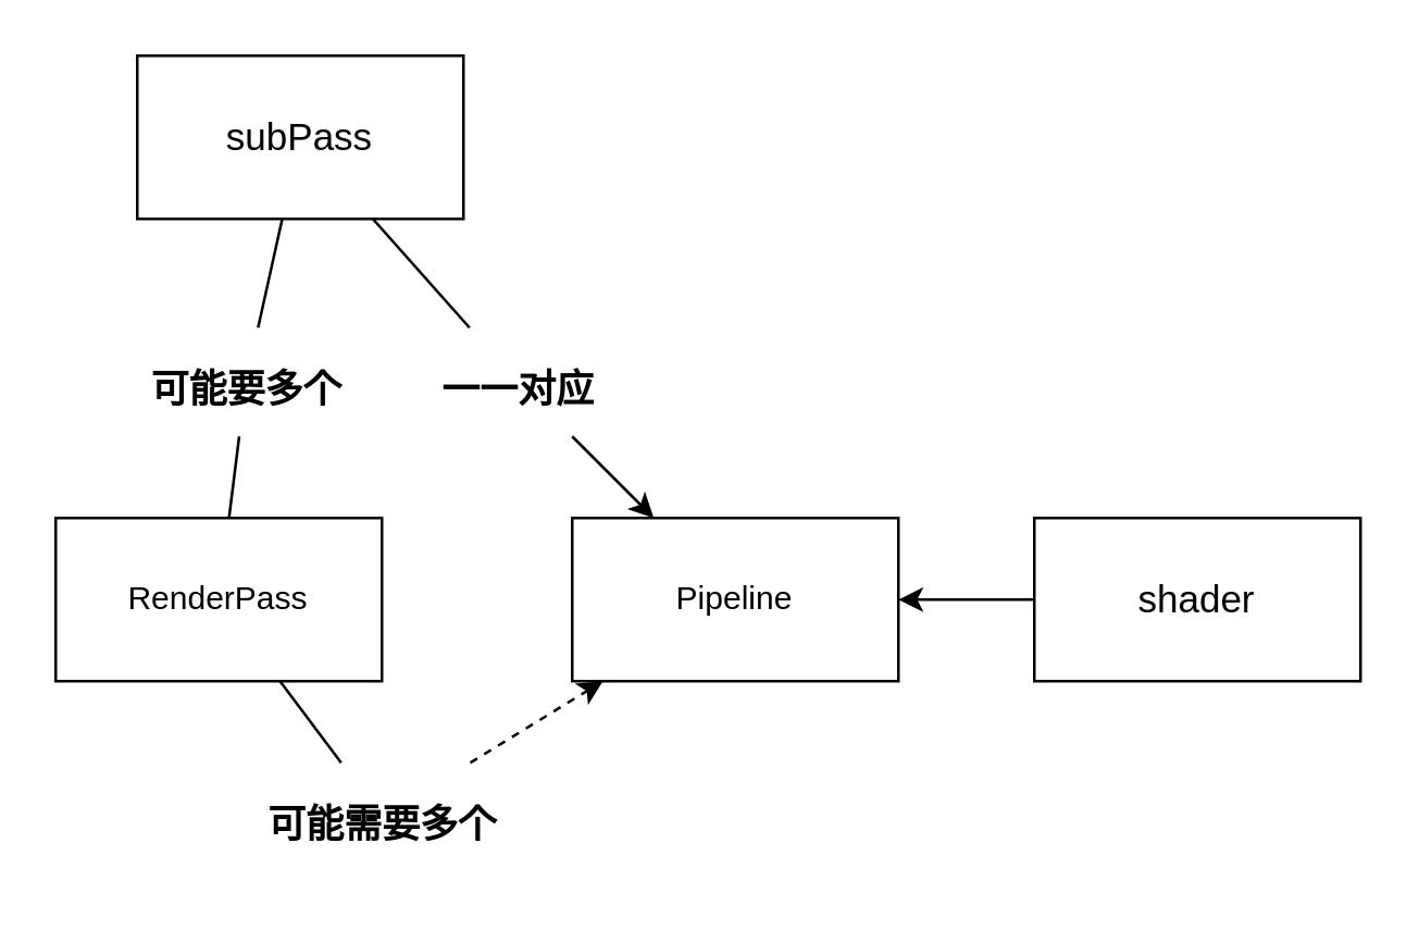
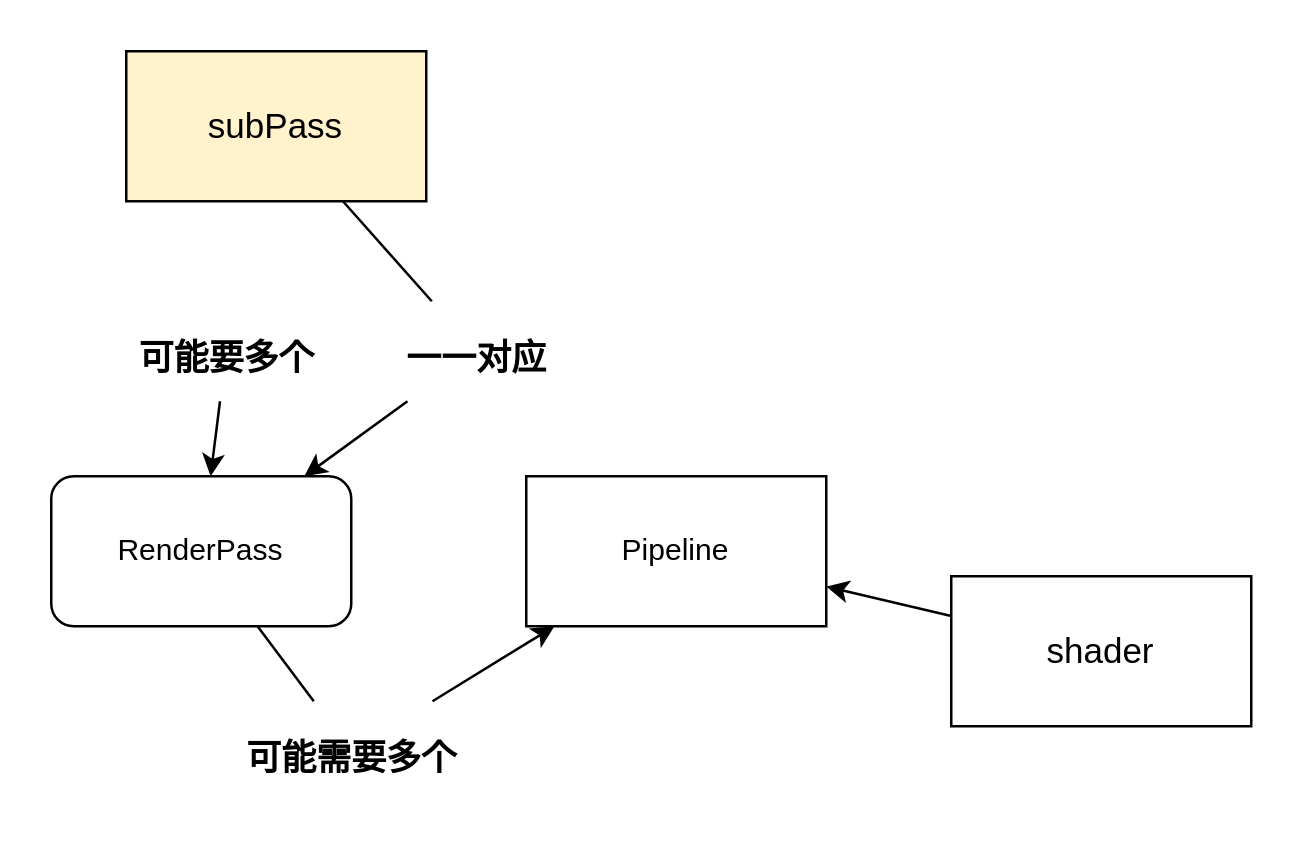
- <mxCell id="9" value="subPass" style="rounded=0;whiteSpace=wrap;html=1;fontSize=14;" parent="1" vertex="1"><mxGeometry x="50" y="20" width="120" height="60" as="geometry" /></mxCell>
+ <mxCell id="9" value="subPass" style="rounded=0;whiteSpace=wrap;html=1;fontSize=14;fillColor=#fff2cc;" parent="1" vertex="1"><mxGeometry x="50" y="20" width="120" height="60" as="geometry" /></mxCell>
- <mxCell id="10" value="" style="edgeStyle=none;html=1;fontSize=14;endArrow=none;" parent="1" source="9" target="11" edge="1"><mxGeometry relative="1" as="geometry"><mxPoint x="103.571" y="110" as="sourcePoint" /><mxPoint x="86.429" y="190" as="targetPoint" /></mxGeometry></mxCell>
- <mxCell id="8" style="edgeStyle=none;html=1;fontSize=14;startArrow=none;" parent="1" source="13" target="4" edge="1"><mxGeometry relative="1" as="geometry" /></mxCell>
+ <mxCell id="8" style="edgeStyle=none;html=1;fontSize=14;startArrow=none;" parent="1" source="13" target="3" edge="1"><mxGeometry relative="1" as="geometry" /></mxCell>
- <mxCell id="7" style="edgeStyle=none;html=1;fontSize=14;startArrow=none;endArrow=none;" parent="1" source="11" target="3" edge="1"><mxGeometry relative="1" as="geometry" /></mxCell>
+ <mxCell id="7" style="edgeStyle=none;html=1;fontSize=14;startArrow=none;" parent="1" source="11" target="3" edge="1"><mxGeometry relative="1" as="geometry" /></mxCell>
- <mxCell id="3" value="RenderPass" style="rounded=0;whiteSpace=wrap;html=1;" parent="1" vertex="1"><mxGeometry x="20" y="190" width="120" height="60" as="geometry" /></mxCell>
+ <mxCell id="3" value="RenderPass" style="whiteSpace=wrap;html=1;rounded=1;" parent="1" vertex="1"><mxGeometry x="20" y="190" width="120" height="60" as="geometry" /></mxCell>
- <mxCell id="15" value="shader" style="rounded=0;whiteSpace=wrap;html=1;fontSize=14;" parent="1" vertex="1"><mxGeometry x="380" y="190" width="120" height="60" as="geometry" /></mxCell>
+ <mxCell id="15" value="shader" style="rounded=0;whiteSpace=wrap;html=1;fontSize=14;" parent="1" vertex="1"><mxGeometry x="380" y="230" width="120" height="60" as="geometry" /></mxCell>
- <mxCell id="2" style="edgeStyle=none;html=1;startArrow=none;dashed=1;" parent="1" source="6" target="4" edge="1"><mxGeometry relative="1" as="geometry" /></mxCell>
+ <mxCell id="2" style="edgeStyle=none;html=1;startArrow=none;" parent="1" source="6" target="4" edge="1"><mxGeometry relative="1" as="geometry" /></mxCell>
